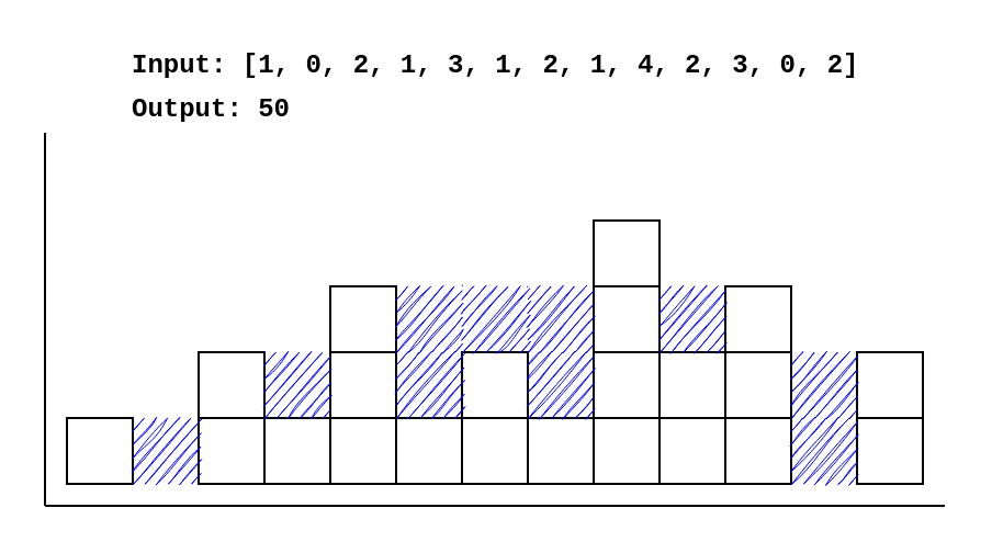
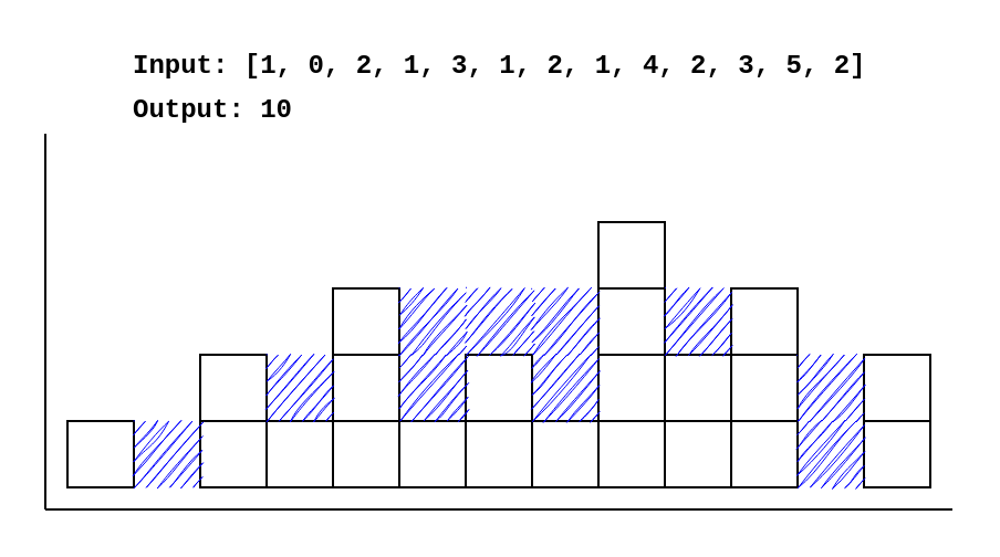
- <mxCell id="3" value="Input: [1, 0, 2, 1, 3, 1, 2, 1, 4, 2, 3, 0, 2]" style="text;html=1;strokeColor=none;fillColor=none;align=left;verticalAlign=middle;whiteSpace=wrap;rounded=0;fontFamily=Courier New;fontStyle=1" vertex="1" parent="2"><mxGeometry width="335" height="20" as="geometry" /></mxCell>
+ <mxCell id="3" value="Input: [1, 0, 2, 1, 3, 1, 2, 1, 4, 2, 3, 5, 2]" style="text;html=1;strokeColor=none;fillColor=none;align=left;verticalAlign=middle;whiteSpace=wrap;rounded=0;fontFamily=Courier New;fontStyle=1" vertex="1" parent="2"><mxGeometry width="335" height="20" as="geometry" /></mxCell>
- <mxCell id="4" value="Output: 50" style="text;html=1;strokeColor=none;fillColor=none;align=left;verticalAlign=middle;whiteSpace=wrap;rounded=0;fontFamily=Courier New;fontStyle=1" vertex="1" parent="2"><mxGeometry y="20" width="85" height="20" as="geometry" /></mxCell>
+ <mxCell id="4" value="Output: 10" style="text;html=1;strokeColor=none;fillColor=none;align=left;verticalAlign=middle;whiteSpace=wrap;rounded=0;fontFamily=Courier New;fontStyle=1" vertex="1" parent="2"><mxGeometry y="20" width="85" height="20" as="geometry" /></mxCell>
